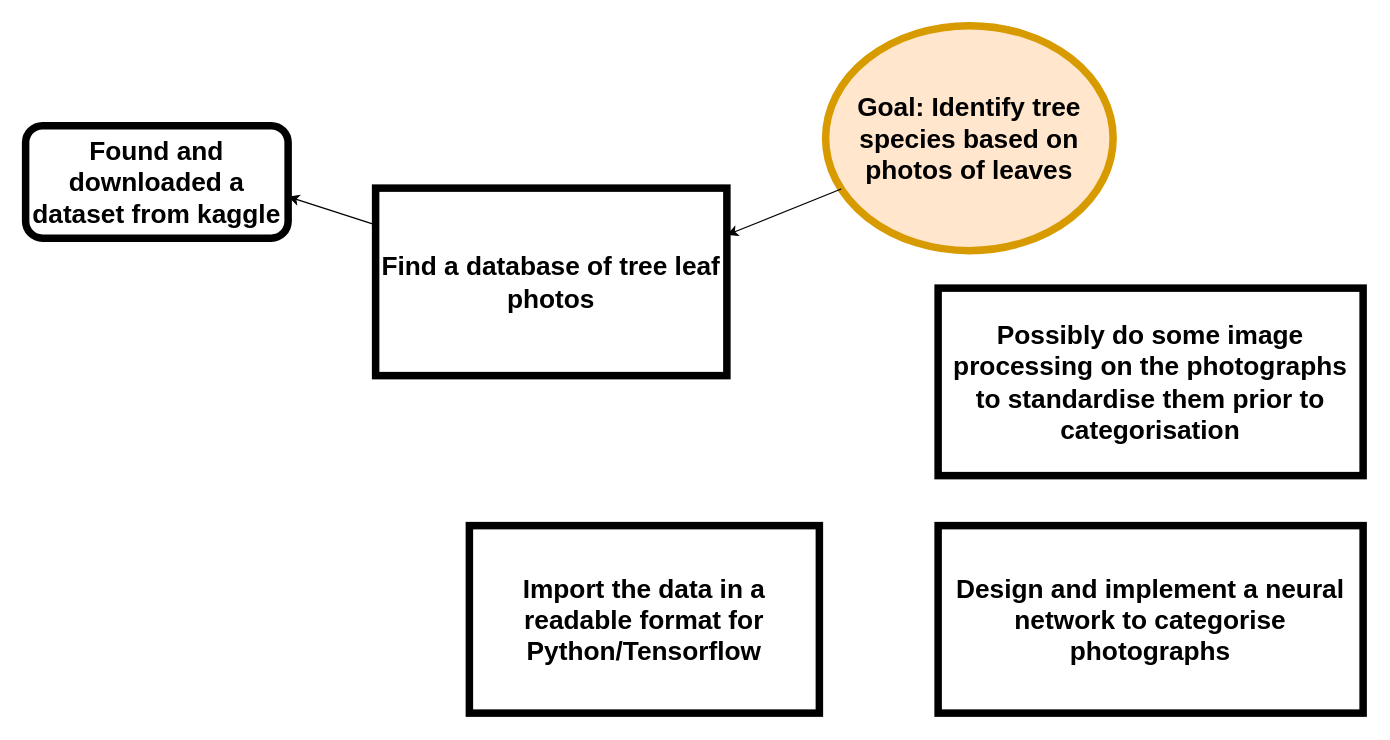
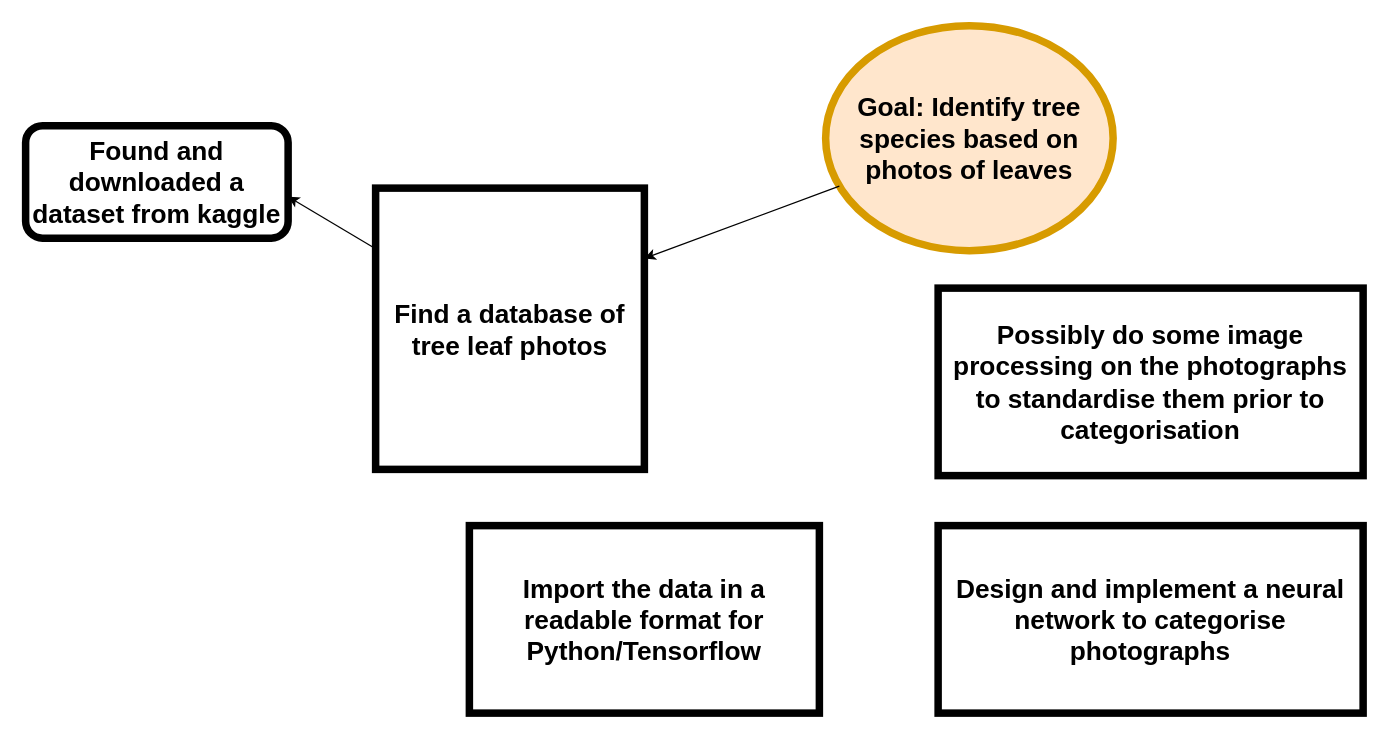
- <mxCell id="2" value="&lt;font style=&quot;font-size: 21px&quot;&gt;&lt;b&gt;Find a database of tree leaf photos&lt;/b&gt;&lt;/font&gt;" style="rounded=0;whiteSpace=wrap;html=1;strokeWidth=6;" vertex="1" parent="1"><mxGeometry x="300" y="150" width="281" height="150" as="geometry" /></mxCell>
+ <mxCell id="2" value="&lt;font style=&quot;font-size: 21px&quot;&gt;&lt;b&gt;Find a database of tree leaf photos&lt;/b&gt;&lt;/font&gt;" style="rounded=0;whiteSpace=wrap;html=1;strokeWidth=6;" vertex="1" parent="1"><mxGeometry x="300" y="150" width="215" height="225" as="geometry" /></mxCell>
